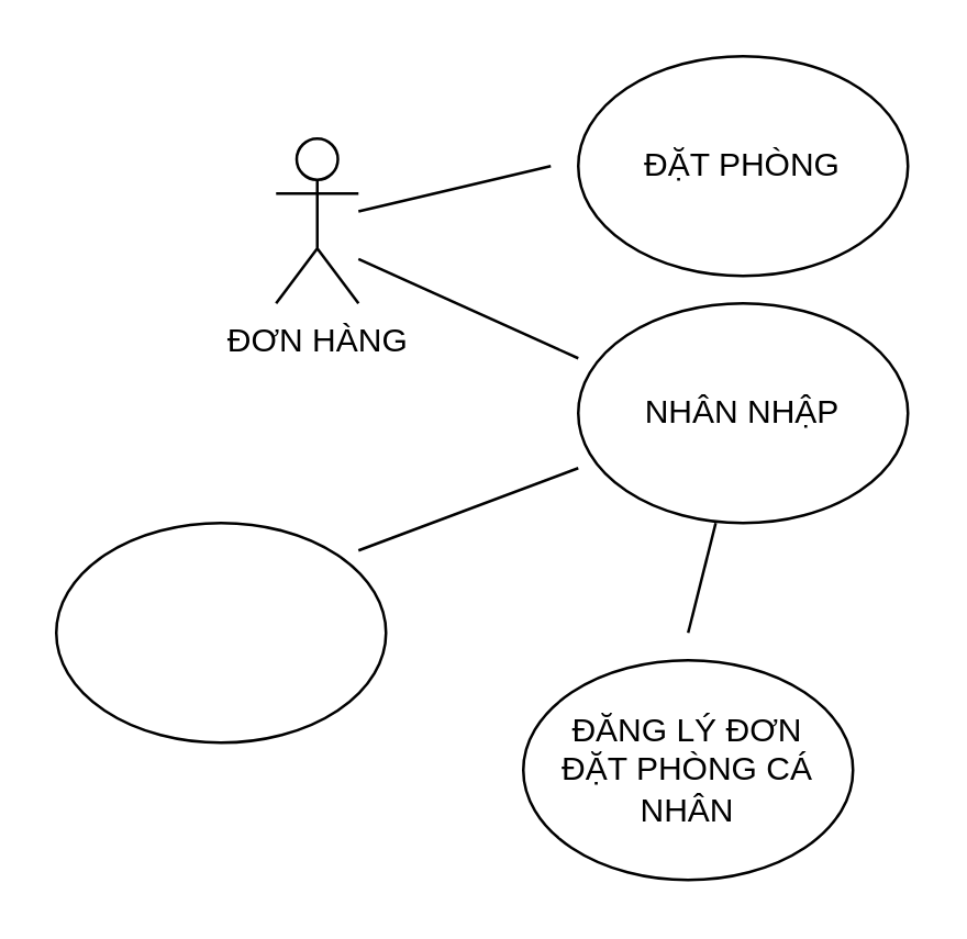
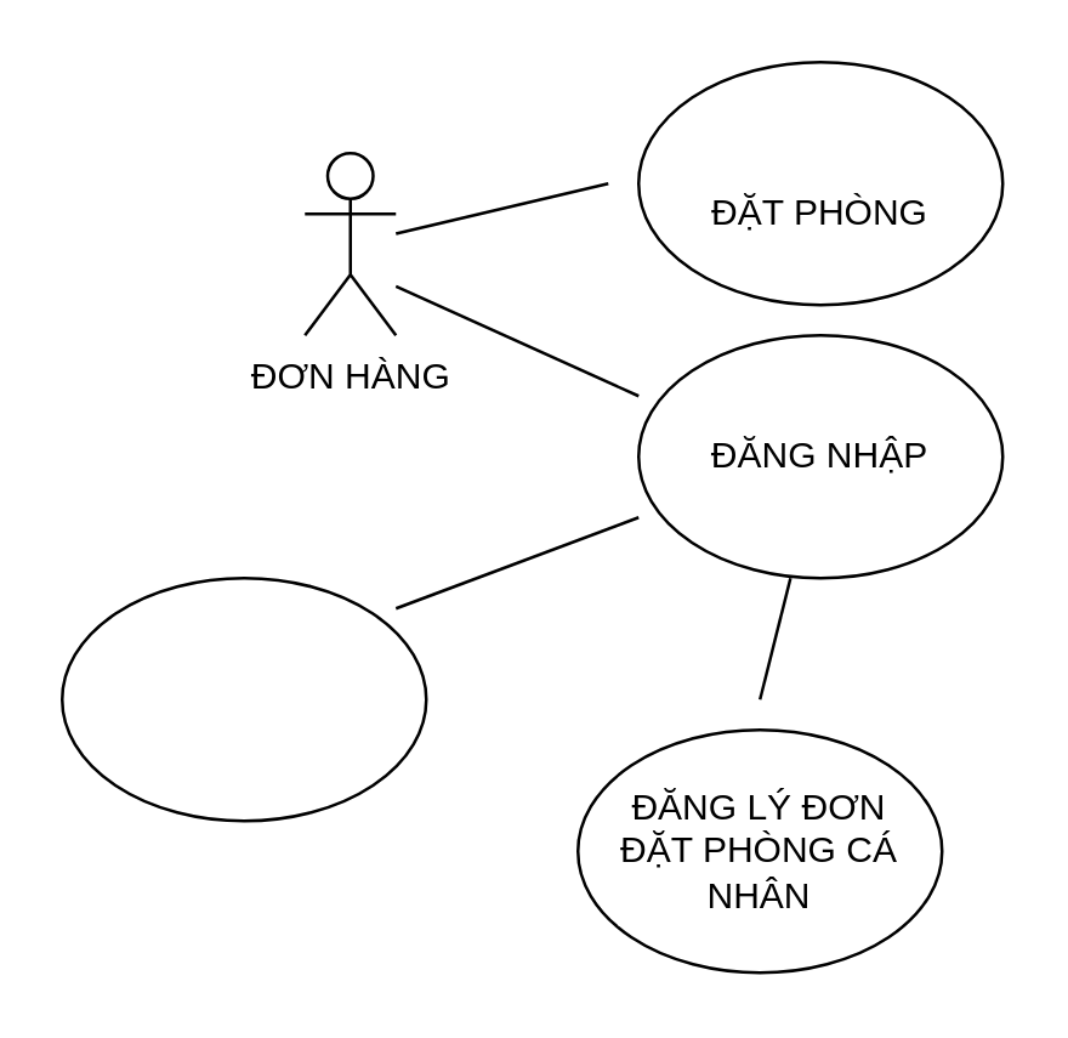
- <mxCell id="4" value="ĐẶT PHÒNG" style="text;html=1;strokeColor=none;fillColor=none;align=center;verticalAlign=middle;whiteSpace=wrap;rounded=0;" vertex="1" parent="1"><mxGeometry x="220" y="50" width="100" height="20" as="geometry" /></mxCell>
+ <mxCell id="4" value="ĐẶT PHÒNG" style="text;html=1;strokeColor=none;fillColor=none;align=center;verticalAlign=middle;whiteSpace=wrap;rounded=0;" vertex="1" parent="1"><mxGeometry x="220" y="60" width="100" height="20" as="geometry" /></mxCell>
- <mxCell id="7" value="NHÂN NHẬP" style="text;html=1;strokeColor=none;fillColor=none;align=center;verticalAlign=middle;whiteSpace=wrap;rounded=0;" vertex="1" parent="1"><mxGeometry x="220" y="140" width="100" height="20" as="geometry" /></mxCell>
+ <mxCell id="7" value="ĐĂNG NHẬP" style="text;html=1;strokeColor=none;fillColor=none;align=center;verticalAlign=middle;whiteSpace=wrap;rounded=0;" vertex="1" parent="1"><mxGeometry x="220" y="140" width="100" height="20" as="geometry" /></mxCell>
